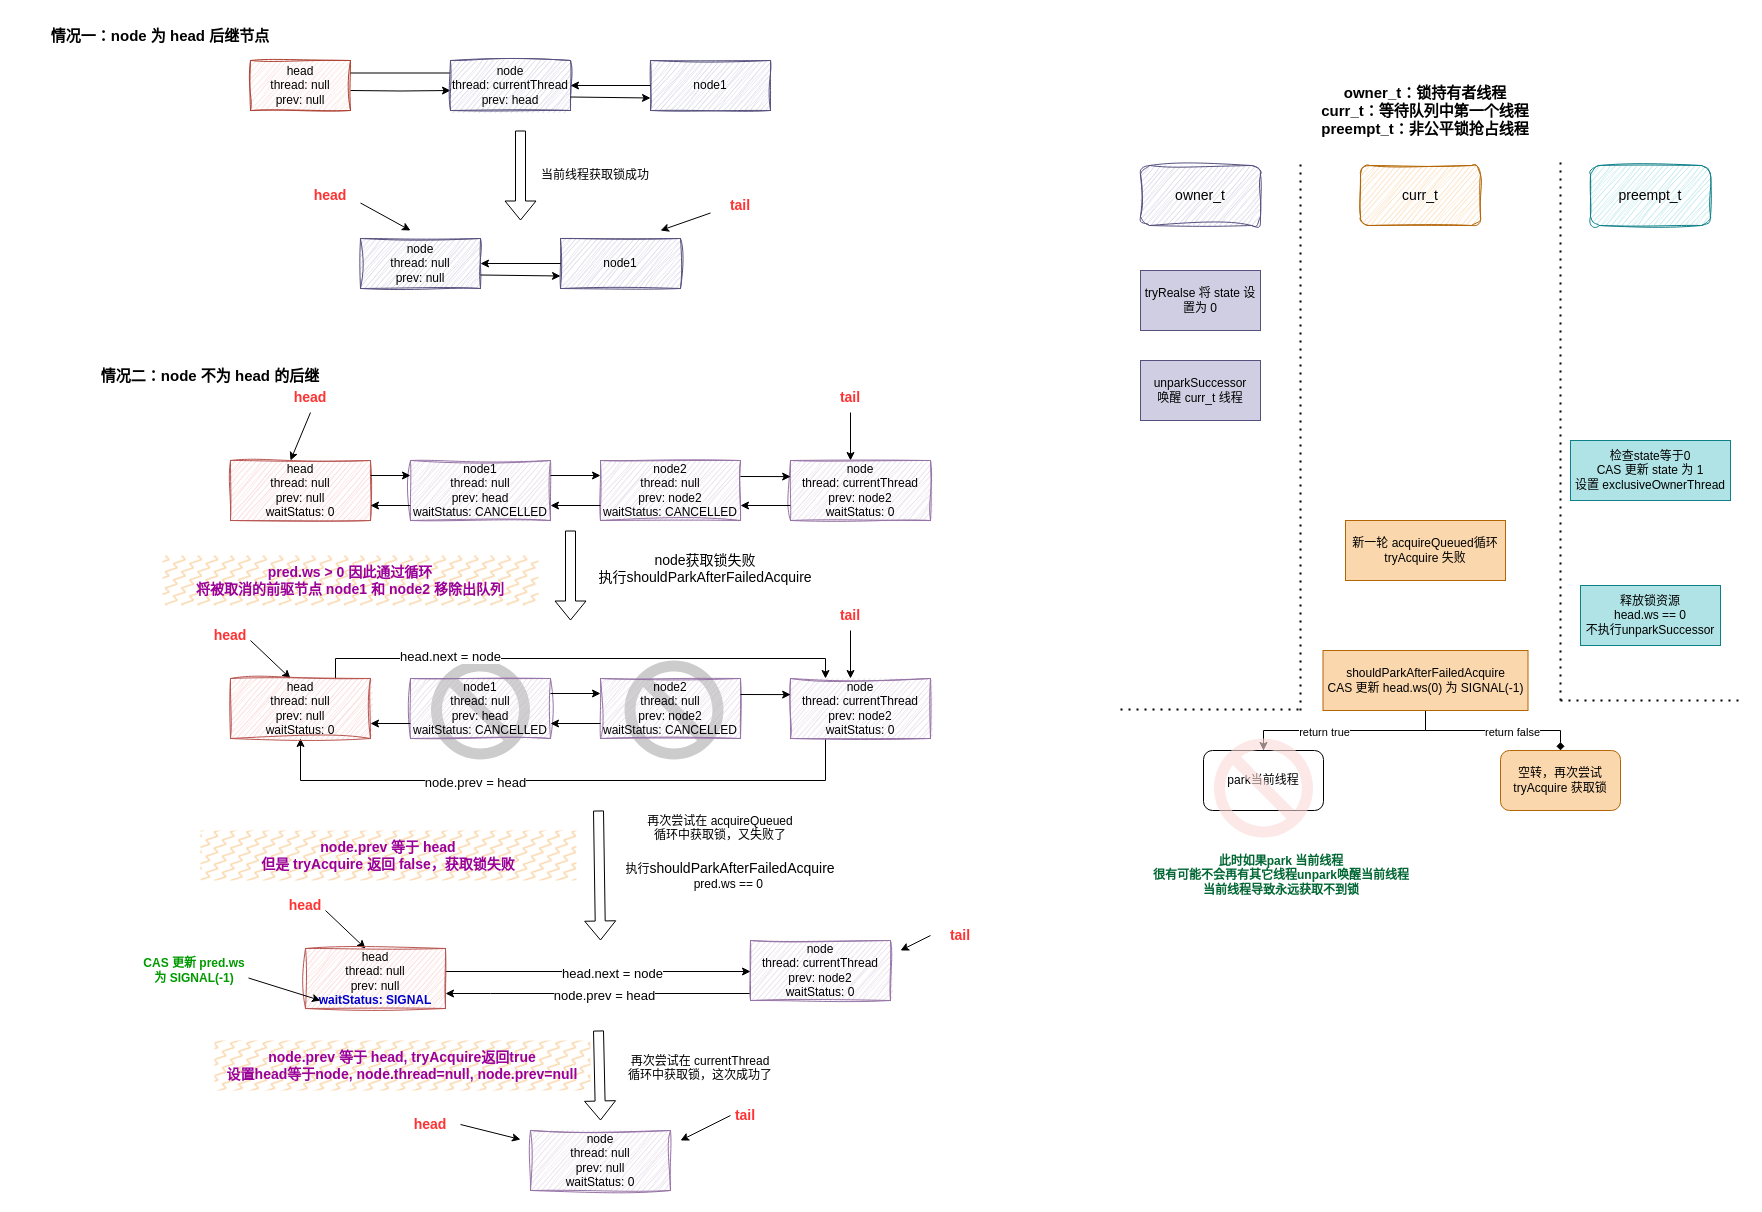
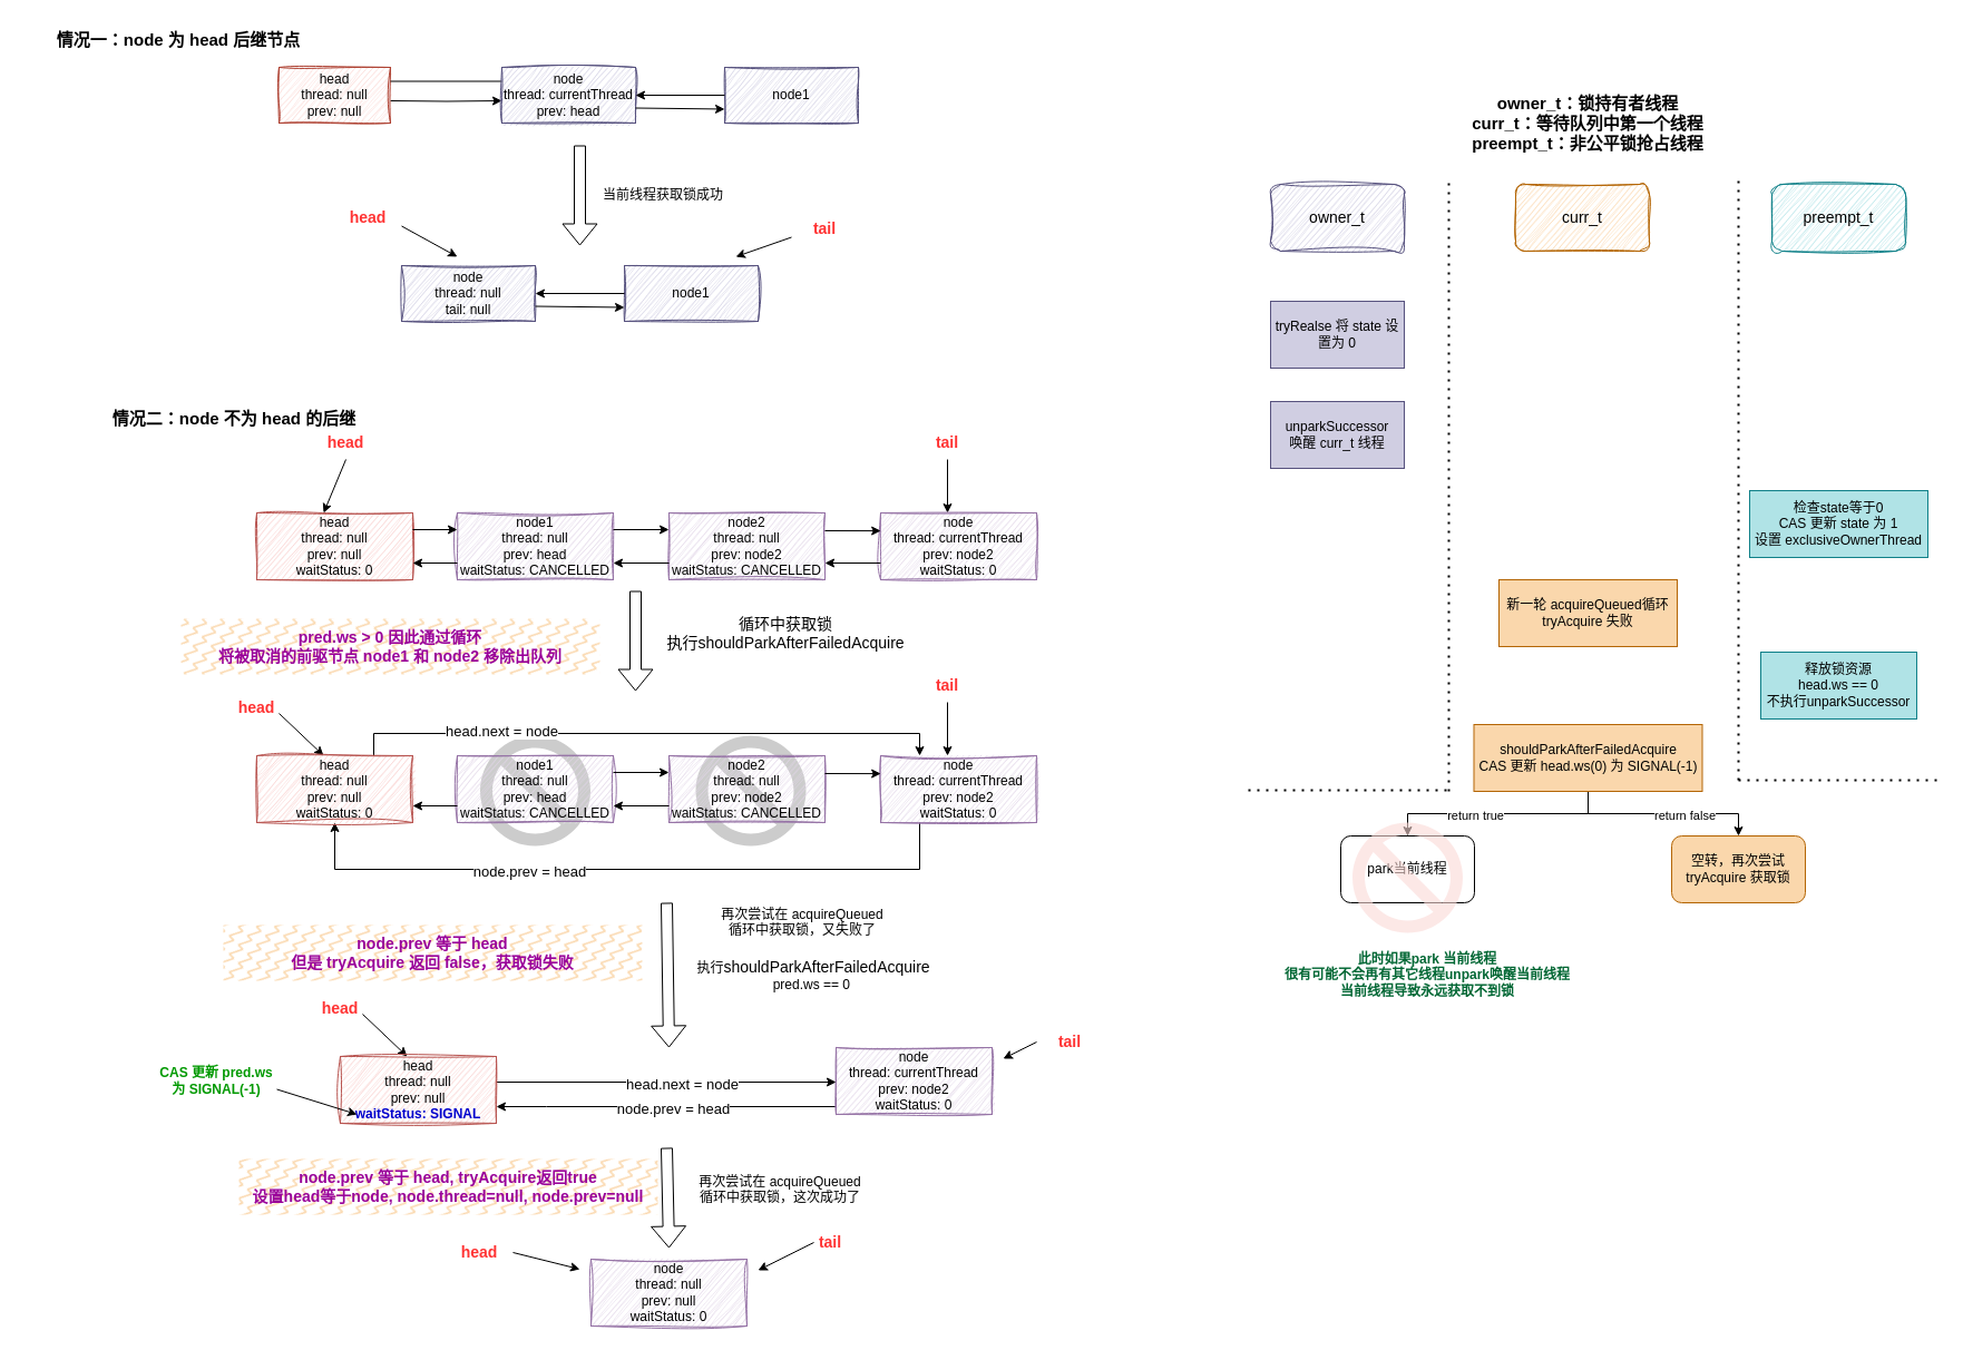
- <mxCell id="16" value="node&lt;br&gt;thread: null&lt;div&gt;prev: null&lt;/div&gt;" style="rounded=0;whiteSpace=wrap;html=1;sketch=1;curveFitting=1;jiggle=2;fillColor=#d0cee2;strokeColor=#56517e;" vertex="1" parent="1"><mxGeometry x="360" y="238" width="120" height="50" as="geometry" /></mxCell>
+ <mxCell id="16" value="node&lt;br&gt;thread: null&lt;div&gt;tail: null&lt;/div&gt;" style="rounded=0;whiteSpace=wrap;html=1;sketch=1;curveFitting=1;jiggle=2;fillColor=#d0cee2;strokeColor=#56517e;" vertex="1" parent="1"><mxGeometry x="360" y="238" width="120" height="50" as="geometry" /></mxCell>
- <mxCell id="36" value="node获取锁失败&lt;br style=&quot;font-size: 14px;&quot;&gt;执行shouldParkAfterFailedAcquire" style="text;html=1;align=center;verticalAlign=middle;whiteSpace=wrap;rounded=0;fontSize=14;" vertex="1" parent="1"><mxGeometry x="590" y="550" width="230" height="35" as="geometry" /></mxCell>
+ <mxCell id="36" value="循环中获取锁&lt;br style=&quot;font-size: 14px;&quot;&gt;执行shouldParkAfterFailedAcquire" style="text;html=1;align=center;verticalAlign=middle;whiteSpace=wrap;rounded=0;fontSize=14;" vertex="1" parent="1"><mxGeometry x="590" y="550" width="230" height="35" as="geometry" /></mxCell>
- <mxCell id="90" style="edgeStyle=orthogonalEdgeStyle;rounded=0;orthogonalLoop=1;jettySize=auto;html=1;endArrow=diamond;" edge="1" parent="1" source="92" target="95"><mxGeometry relative="1" as="geometry" /></mxCell>
+ <mxCell id="90" style="edgeStyle=orthogonalEdgeStyle;rounded=0;orthogonalLoop=1;jettySize=auto;html=1;" edge="1" parent="1" source="92" target="95"><mxGeometry relative="1" as="geometry" /></mxCell>
- <mxCell id="71" value="再次尝试在 currentThread&lt;br&gt;循环中获取锁，这次成功了&lt;br&gt;&amp;nbsp;" style="text;html=1;align=center;verticalAlign=middle;whiteSpace=wrap;rounded=0;" vertex="1" parent="1"><mxGeometry x="620" y="1060" width="160" height="30" as="geometry" /></mxCell>
+ <mxCell id="71" value="再次尝试在 acquireQueued&lt;br&gt;循环中获取锁，这次成功了&lt;br&gt;&amp;nbsp;" style="text;html=1;align=center;verticalAlign=middle;whiteSpace=wrap;rounded=0;" vertex="1" parent="1"><mxGeometry x="620" y="1060" width="160" height="30" as="geometry" /></mxCell>
